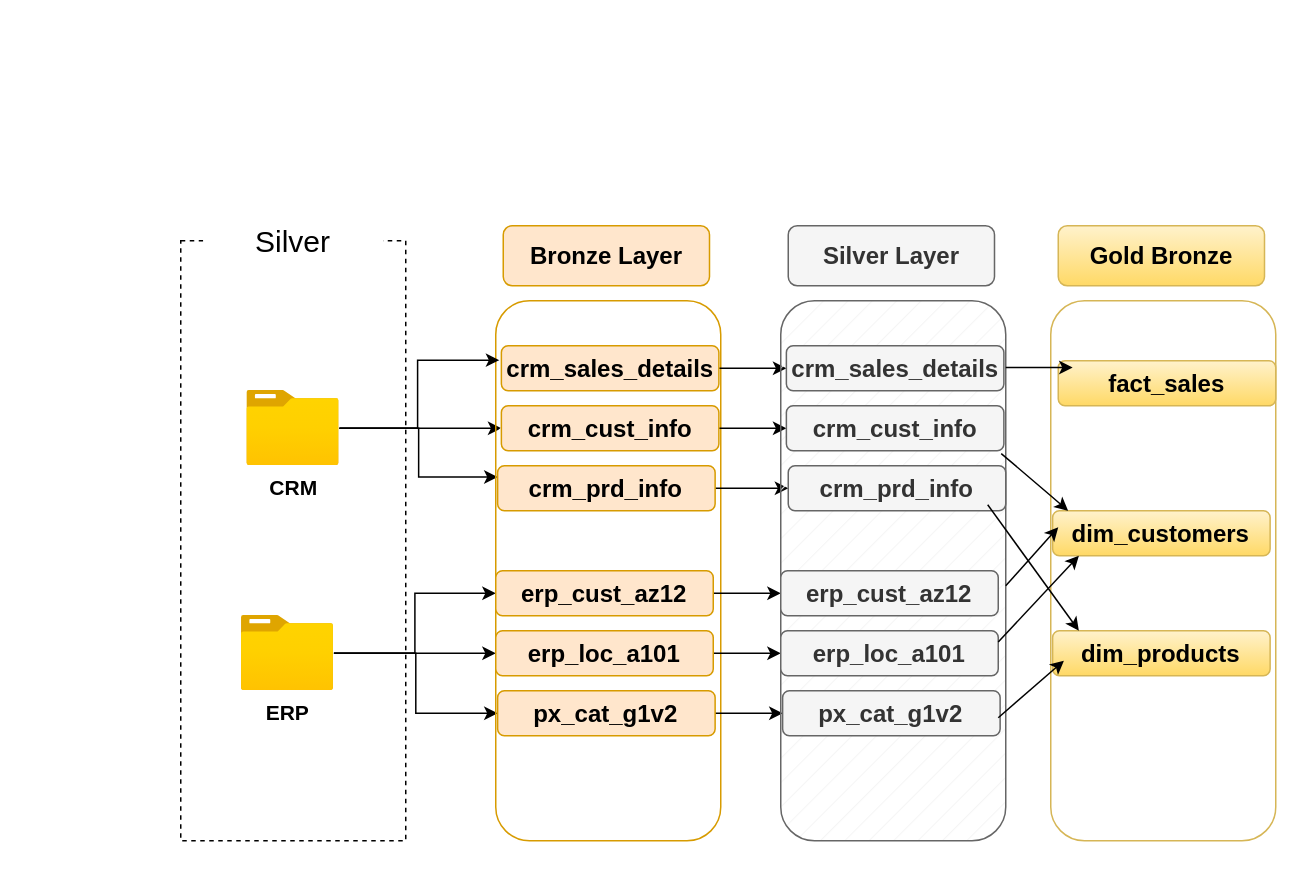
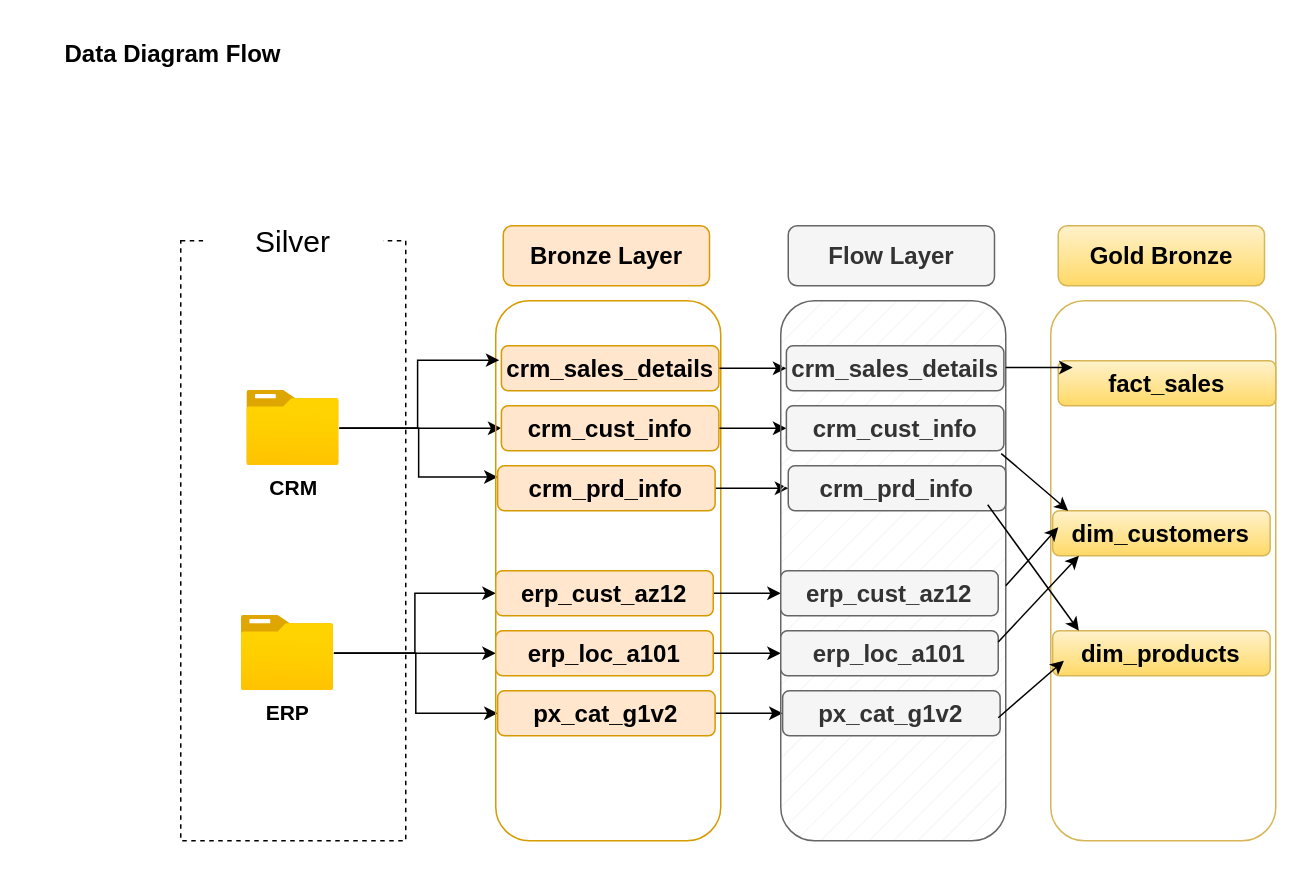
+ <mxCell id="2" value="Data Diagram Flow" style="text;html=1;align=center;verticalAlign=middle;whiteSpace=wrap;rounded=0;fontSize=16;fontStyle=1" parent="1" vertex="1"><mxGeometry y="20" width="190" height="30" as="geometry" x="20" /></mxCell>
- <mxCell id="28" value="&lt;font style=&quot;font-size: 16px;&quot;&gt;&lt;b&gt;Silver Layer&lt;/b&gt;&lt;/font&gt;" style="rounded=1;whiteSpace=wrap;html=1;fillColor=#f5f5f5;strokeColor=#666666;fontColor=#333333;" parent="1" vertex="1"><mxGeometry x="525" y="150" width="137.5" height="40" as="geometry" /></mxCell>
+ <mxCell id="28" value="&lt;font style=&quot;font-size: 16px;&quot;&gt;&lt;b&gt;Flow Layer&lt;/b&gt;&lt;/font&gt;" style="rounded=1;whiteSpace=wrap;html=1;fillColor=#f5f5f5;strokeColor=#666666;fontColor=#333333;" parent="1" vertex="1"><mxGeometry x="525" y="150" width="137.5" height="40" as="geometry" /></mxCell>
